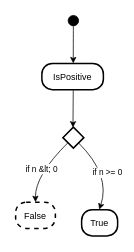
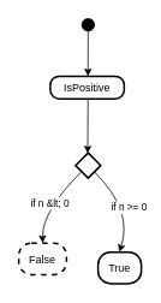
- <mxCell id="4" value="IsPositive" style="rounded=1;arcSize=40;strokeWidth=2" vertex="1" parent="1"><mxGeometry x="55" y="84" width="82" height="35" as="geometry" /></mxCell>
+ <mxCell id="4" value="IsPositive" style="rounded=1;arcSize=40;strokeWidth=2" vertex="1" parent="1"><mxGeometry x="55" y="84" width="82" height="25" as="geometry" /></mxCell>
